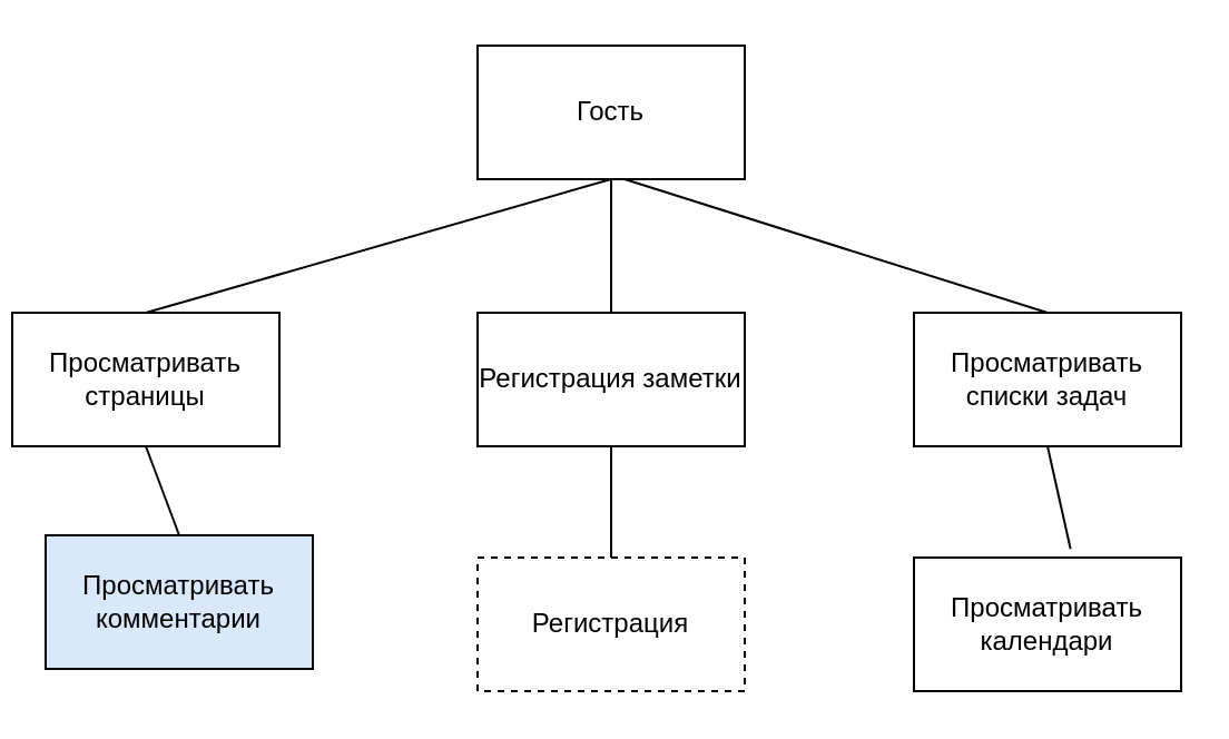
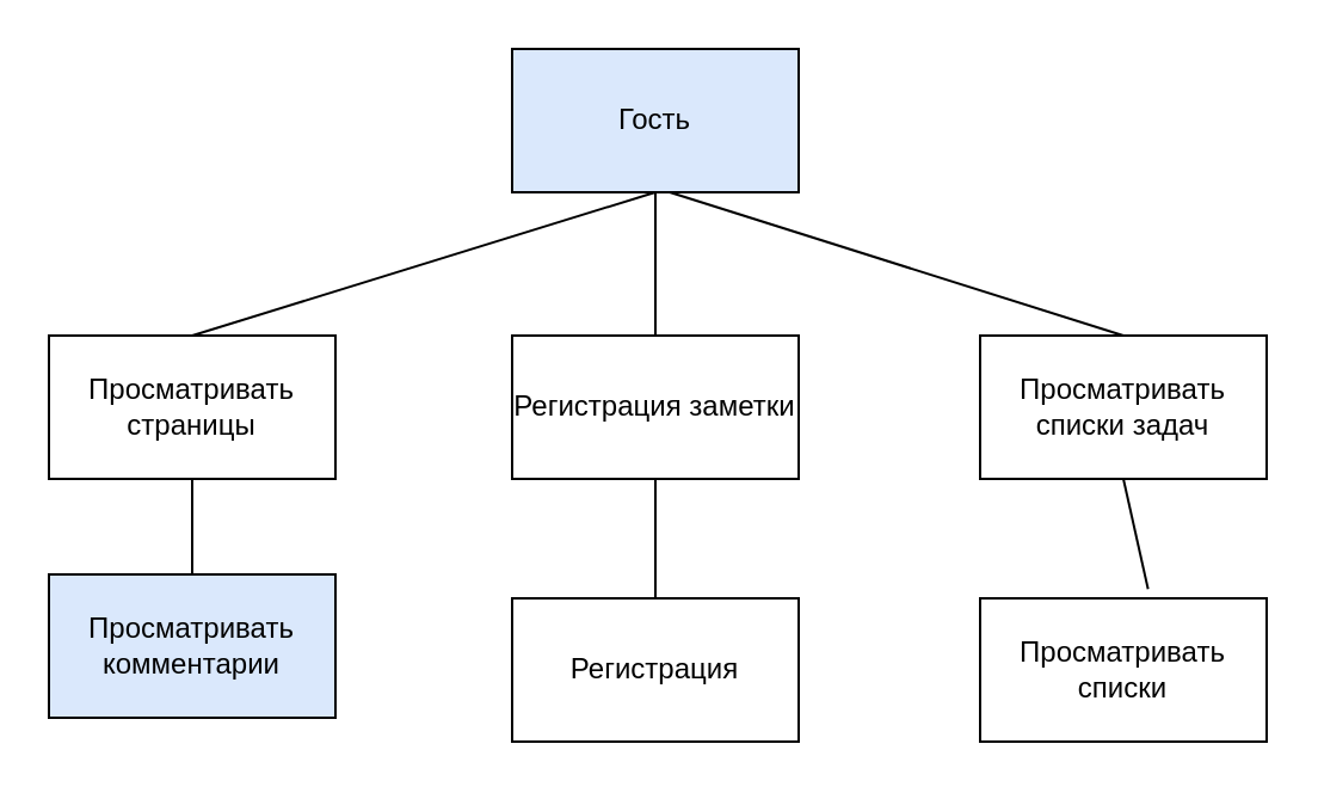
- <mxCell id="2" value="Гость" style="rounded=0;whiteSpace=wrap;html=1;" vertex="1" parent="1"><mxGeometry x="214" y="20" width="120" height="60" as="geometry" /></mxCell>
+ <mxCell id="2" value="Гость" style="rounded=0;whiteSpace=wrap;html=1;fillColor=#dae8fc;" vertex="1" parent="1"><mxGeometry x="214" y="20" width="120" height="60" as="geometry" /></mxCell>
- <mxCell id="6" value="Просматривать страницы" style="rounded=0;whiteSpace=wrap;html=1;" vertex="1" parent="1"><mxGeometry x="5" y="140" width="120" height="60" as="geometry" /></mxCell>
+ <mxCell id="6" value="Просматривать страницы" style="rounded=0;whiteSpace=wrap;html=1;" vertex="1" parent="1"><mxGeometry x="20" y="140" width="120" height="60" as="geometry" /></mxCell>
- <mxCell id="3" value="Регистрация" style="rounded=0;whiteSpace=wrap;html=1;dashed=1;" vertex="1" parent="1"><mxGeometry x="214" y="250" width="120" height="60" as="geometry" /></mxCell>
+ <mxCell id="3" value="Регистрация" style="rounded=0;whiteSpace=wrap;html=1;" vertex="1" parent="1"><mxGeometry x="214" y="250" width="120" height="60" as="geometry" /></mxCell>
- <mxCell id="10" value="Просматривать календари" style="rounded=0;whiteSpace=wrap;html=1;" vertex="1" parent="1"><mxGeometry x="410" y="250" width="120" height="60" as="geometry" /></mxCell>
+ <mxCell id="10" value="Просматривать списки" style="rounded=0;whiteSpace=wrap;html=1;" vertex="1" parent="1"><mxGeometry x="410" y="250" width="120" height="60" as="geometry" /></mxCell>
